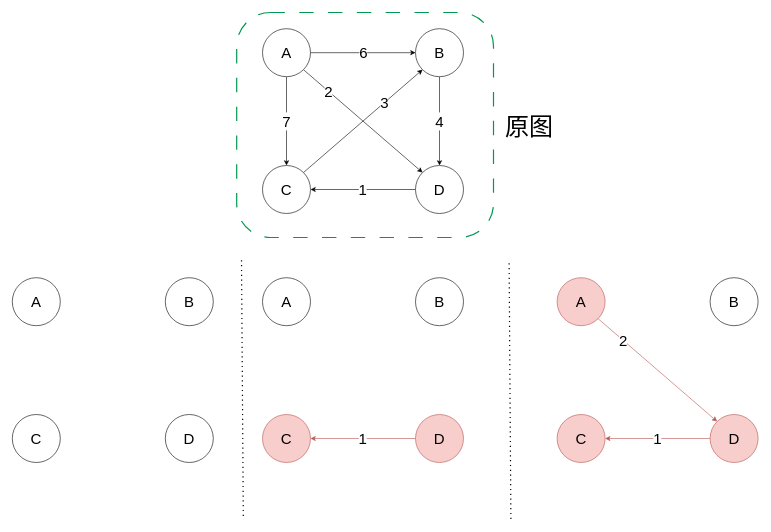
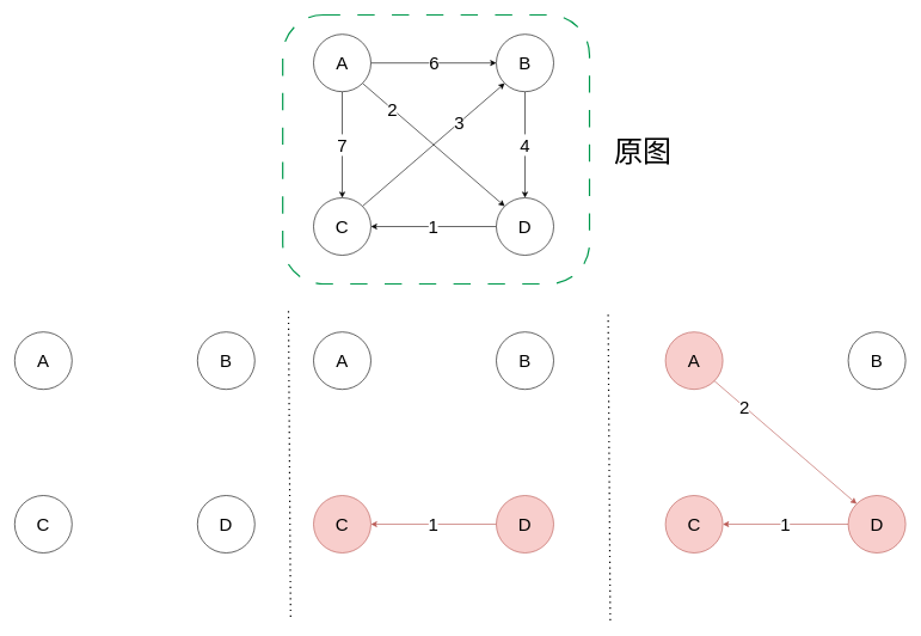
- <mxCell id="33" value="原图" style="text;html=1;align=center;verticalAlign=middle;resizable=0;points=[];autosize=1;strokeColor=none;fillColor=none;fontSize=40;" vertex="1" parent="1"><mxGeometry x="832" y="180" width="98" height="60" as="geometry" /></mxCell>
+ <mxCell id="33" value="原图" style="text;html=1;align=center;verticalAlign=middle;resizable=0;points=[];autosize=1;strokeColor=none;fillColor=none;fontSize=40;" vertex="1" parent="1"><mxGeometry x="847" y="180" width="98" height="60" as="geometry" /></mxCell>
